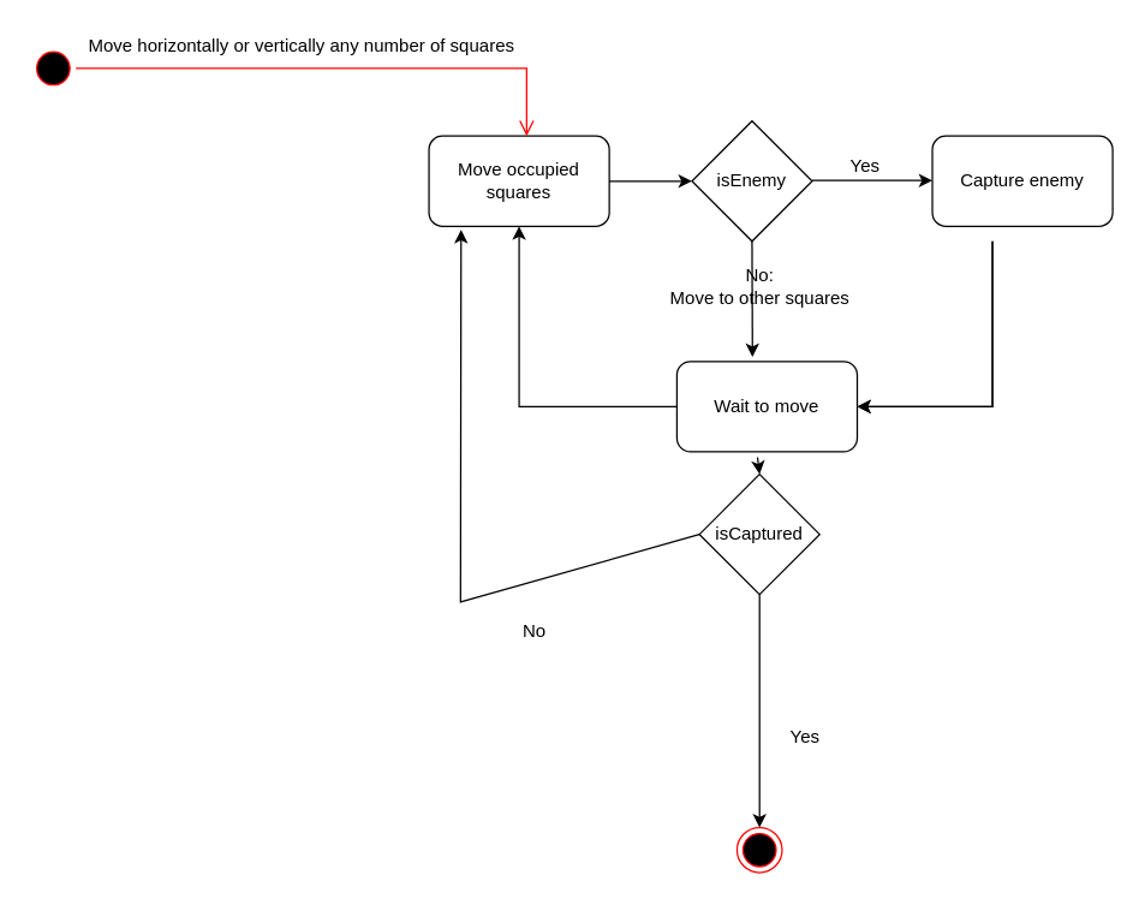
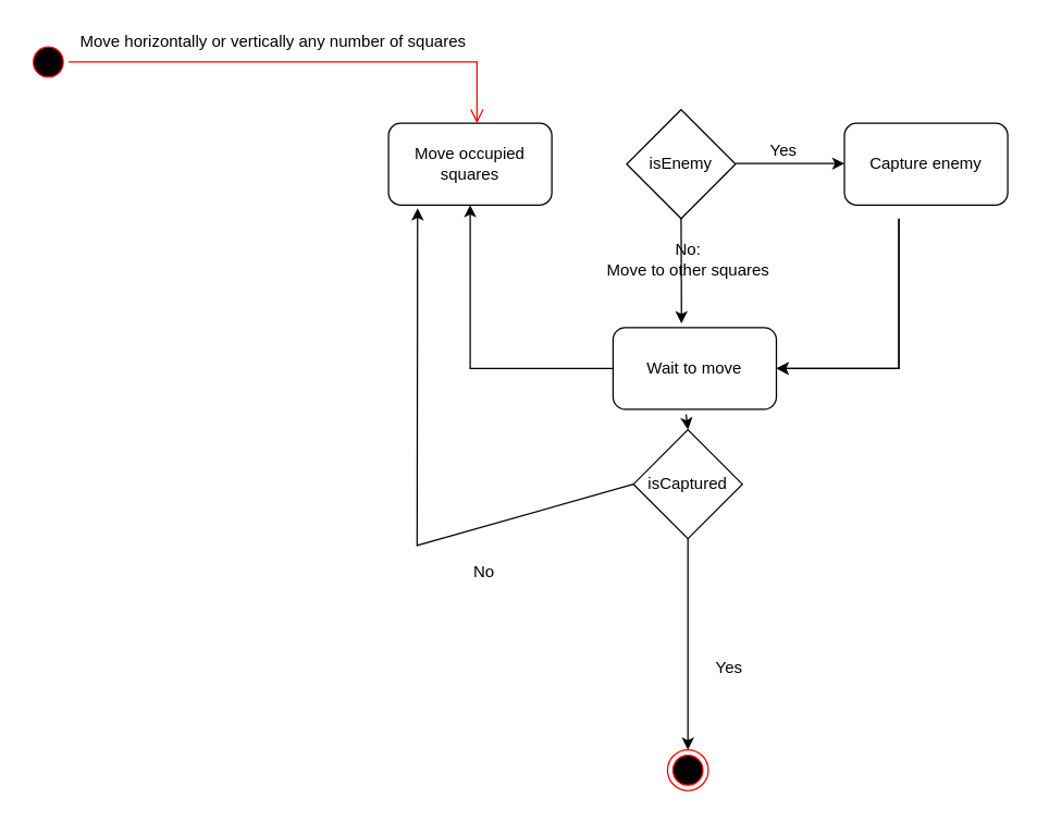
- <mxCell id="16" value="" style="endArrow=classic;html=1;rounded=0;exitX=1;exitY=0.5;exitDx=0;exitDy=0;entryX=0;entryY=0.5;entryDx=0;entryDy=0;" parent="1" source="2" target="13" edge="1"><mxGeometry width="50" height="50" relative="1" as="geometry"><mxPoint x="530" y="170" as="sourcePoint" /><mxPoint x="450" y="120" as="targetPoint" /></mxGeometry></mxCell>
